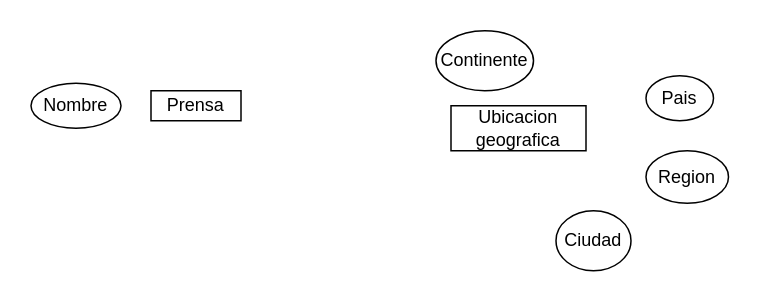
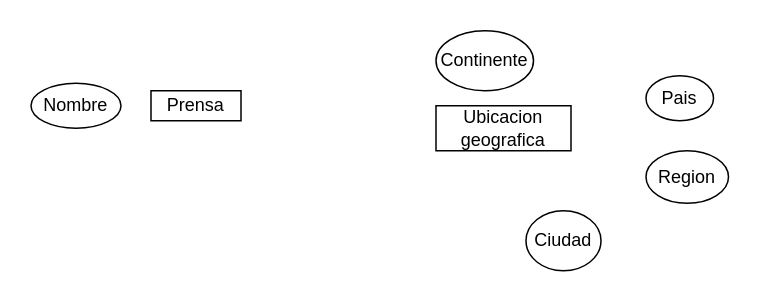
- <mxCell id="4" value="Ubicacion geografica" style="rounded=0;whiteSpace=wrap;html=1;" vertex="1" parent="1"><mxGeometry x="300" y="70" width="90" height="30" as="geometry" /></mxCell>
+ <mxCell id="4" value="Ubicacion geografica" style="rounded=0;whiteSpace=wrap;html=1;" vertex="1" parent="1"><mxGeometry x="290" y="70" width="90" height="30" as="geometry" /></mxCell>
- <mxCell id="5" value="Ciudad" style="ellipse;whiteSpace=wrap;html=1;" vertex="1" parent="1"><mxGeometry x="370" y="140" width="50" height="40" as="geometry" /></mxCell>
+ <mxCell id="5" value="Ciudad" style="ellipse;whiteSpace=wrap;html=1;" vertex="1" parent="1"><mxGeometry x="350" y="140" width="50" height="40" as="geometry" /></mxCell>
